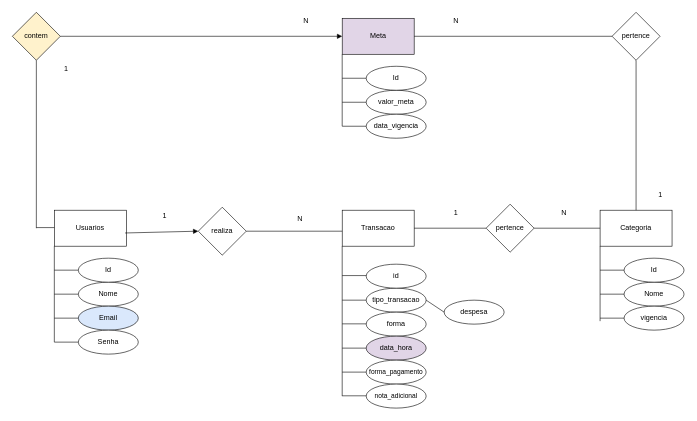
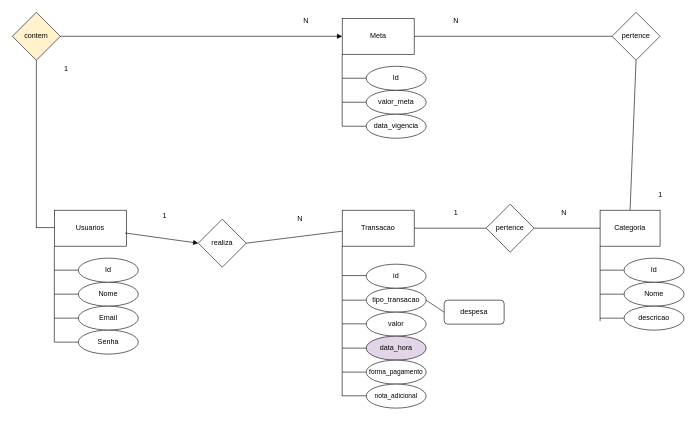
- <mxCell id="35" value="Meta" style="rounded=0;whiteSpace=wrap;html=1;fillColor=#e1d5e7;" parent="1" vertex="1"><mxGeometry x="570" y="30" width="120" height="60" as="geometry" /></mxCell>
+ <mxCell id="35" value="Meta" style="rounded=0;whiteSpace=wrap;html=1;" parent="1" vertex="1"><mxGeometry x="570" y="30" width="120" height="60" as="geometry" /></mxCell>
- <mxCell id="27" value="Categoria" style="rounded=0;whiteSpace=wrap;html=1;" parent="1" vertex="1"><mxGeometry x="1000" y="350" width="120" height="60" as="geometry" /></mxCell>
+ <mxCell id="27" value="Categoria" style="rounded=0;whiteSpace=wrap;html=1;" parent="1" vertex="1"><mxGeometry x="1000" y="350" width="100" height="60" as="geometry" /></mxCell>
- <mxCell id="43" value="realiza" style="rhombus;whiteSpace=wrap;html=1;" parent="1" vertex="1"><mxGeometry x="330" y="345" width="80" height="80" as="geometry" /></mxCell>
+ <mxCell id="43" value="realiza" style="rhombus;whiteSpace=wrap;html=1;" parent="1" vertex="1"><mxGeometry x="330" y="365" width="80" height="80" as="geometry" /></mxCell>
- <mxCell id="21" value="despesa" style="ellipse;whiteSpace=wrap;html=1;" parent="1" vertex="1"><mxGeometry x="740" y="500" width="100" height="40" as="geometry" /></mxCell>
+ <mxCell id="21" value="despesa" style="whiteSpace=wrap;html=1;rounded=1;" parent="1" vertex="1"><mxGeometry x="740" y="500" width="100" height="40" as="geometry" /></mxCell>
- <mxCell id="7" value="Email" style="ellipse;whiteSpace=wrap;html=1;fillColor=#dae8fc;" parent="1" vertex="1"><mxGeometry x="130" y="510" width="100" height="40" as="geometry" /></mxCell>
+ <mxCell id="7" value="Email" style="ellipse;whiteSpace=wrap;html=1;" parent="1" vertex="1"><mxGeometry x="130" y="510" width="100" height="40" as="geometry" /></mxCell>
- <mxCell id="32" value="vigencia" style="ellipse;whiteSpace=wrap;html=1;" parent="1" vertex="1"><mxGeometry x="1040" y="510" width="100" height="40" as="geometry" /></mxCell>
+ <mxCell id="32" value="descricao" style="ellipse;whiteSpace=wrap;html=1;" parent="1" vertex="1"><mxGeometry x="1040" y="510" width="100" height="40" as="geometry" /></mxCell>
- <mxCell id="15" value="forma" style="ellipse;whiteSpace=wrap;html=1;" parent="1" vertex="1"><mxGeometry x="610" y="520" width="100" height="40" as="geometry" /></mxCell>
+ <mxCell id="15" value="valor" style="ellipse;whiteSpace=wrap;html=1;" parent="1" vertex="1"><mxGeometry x="610" y="520" width="100" height="40" as="geometry" /></mxCell>
